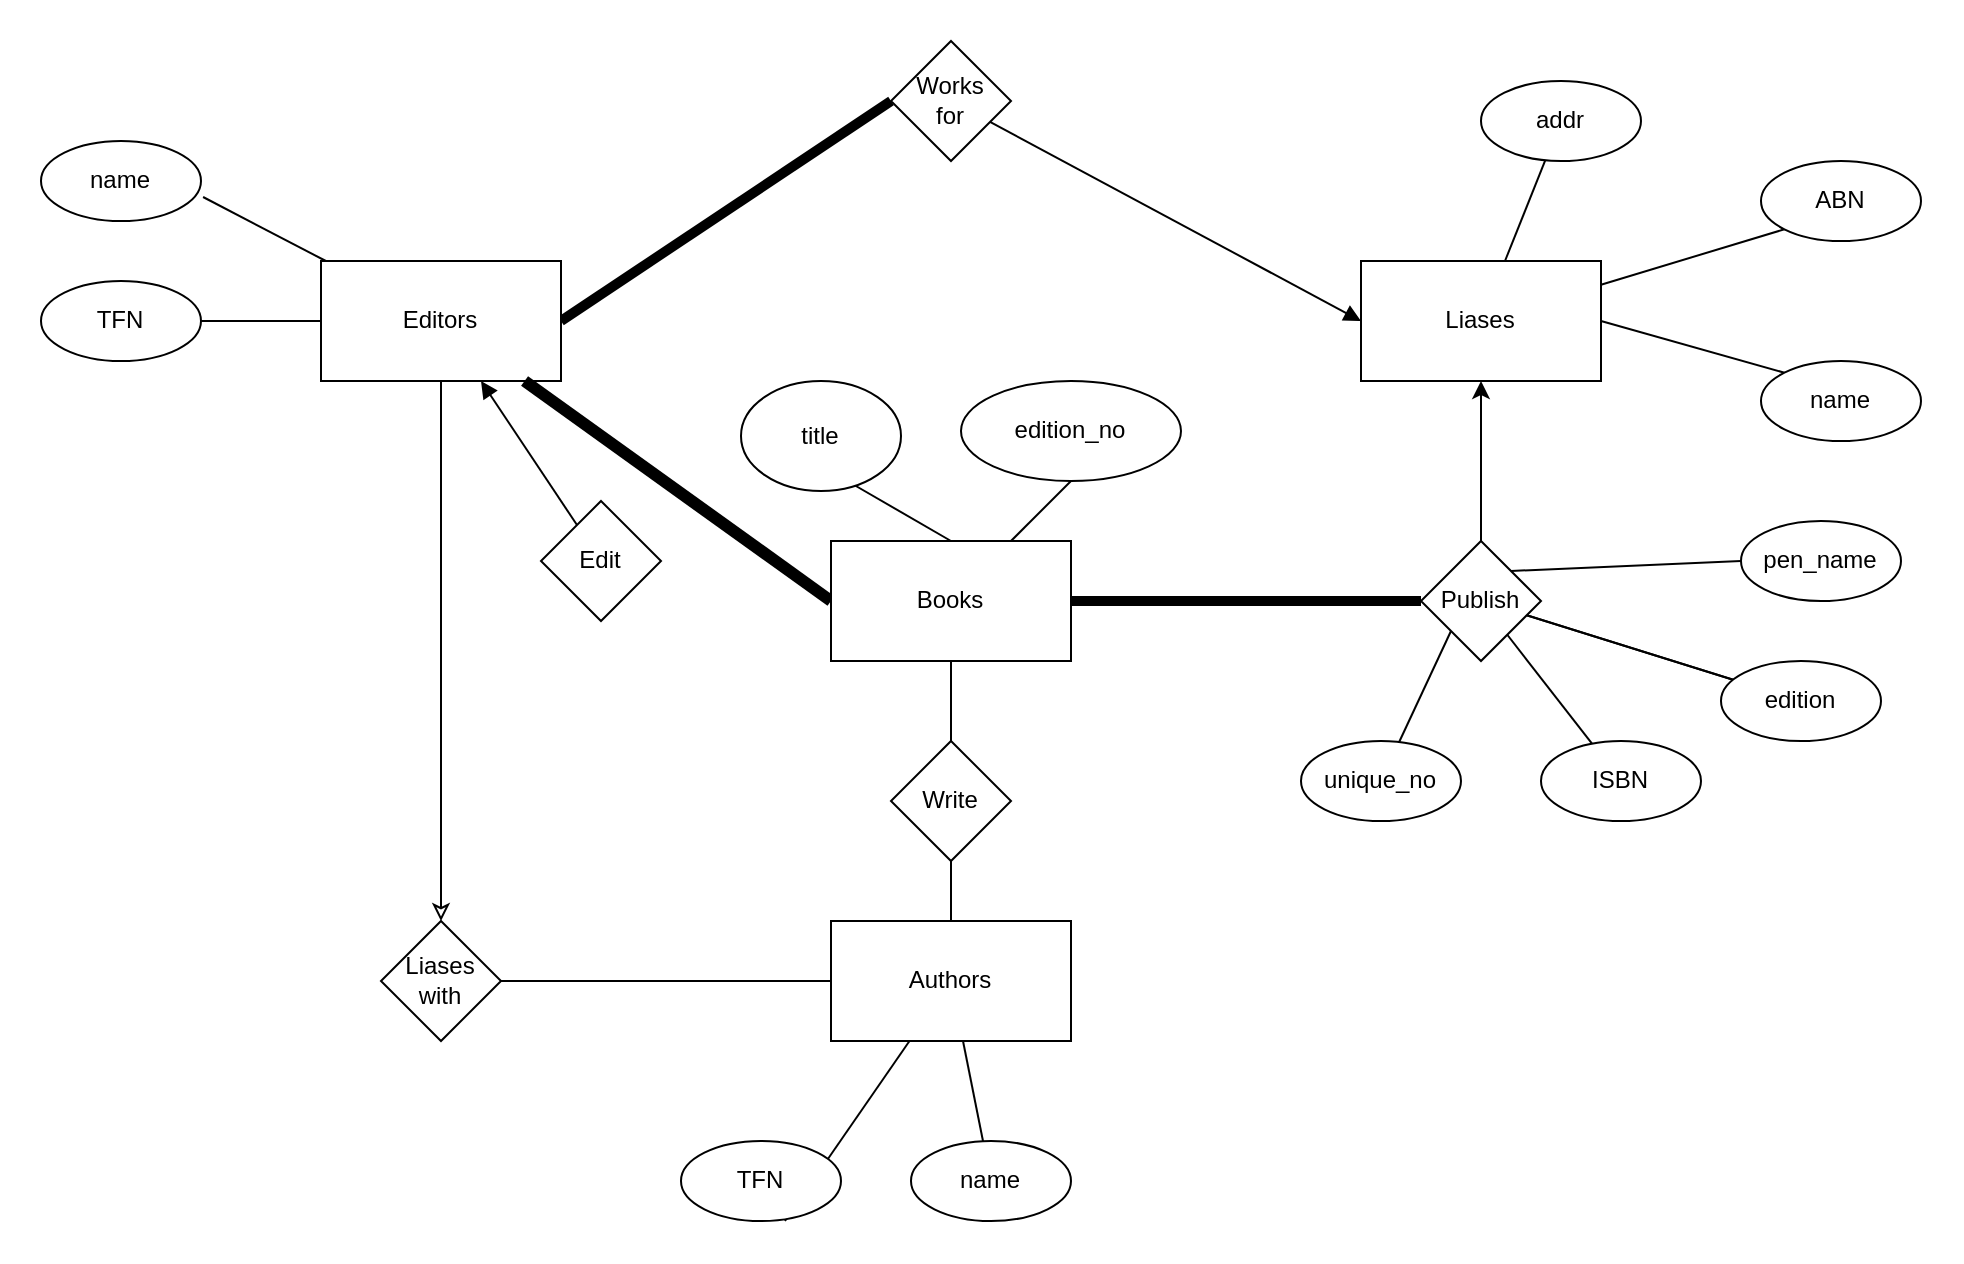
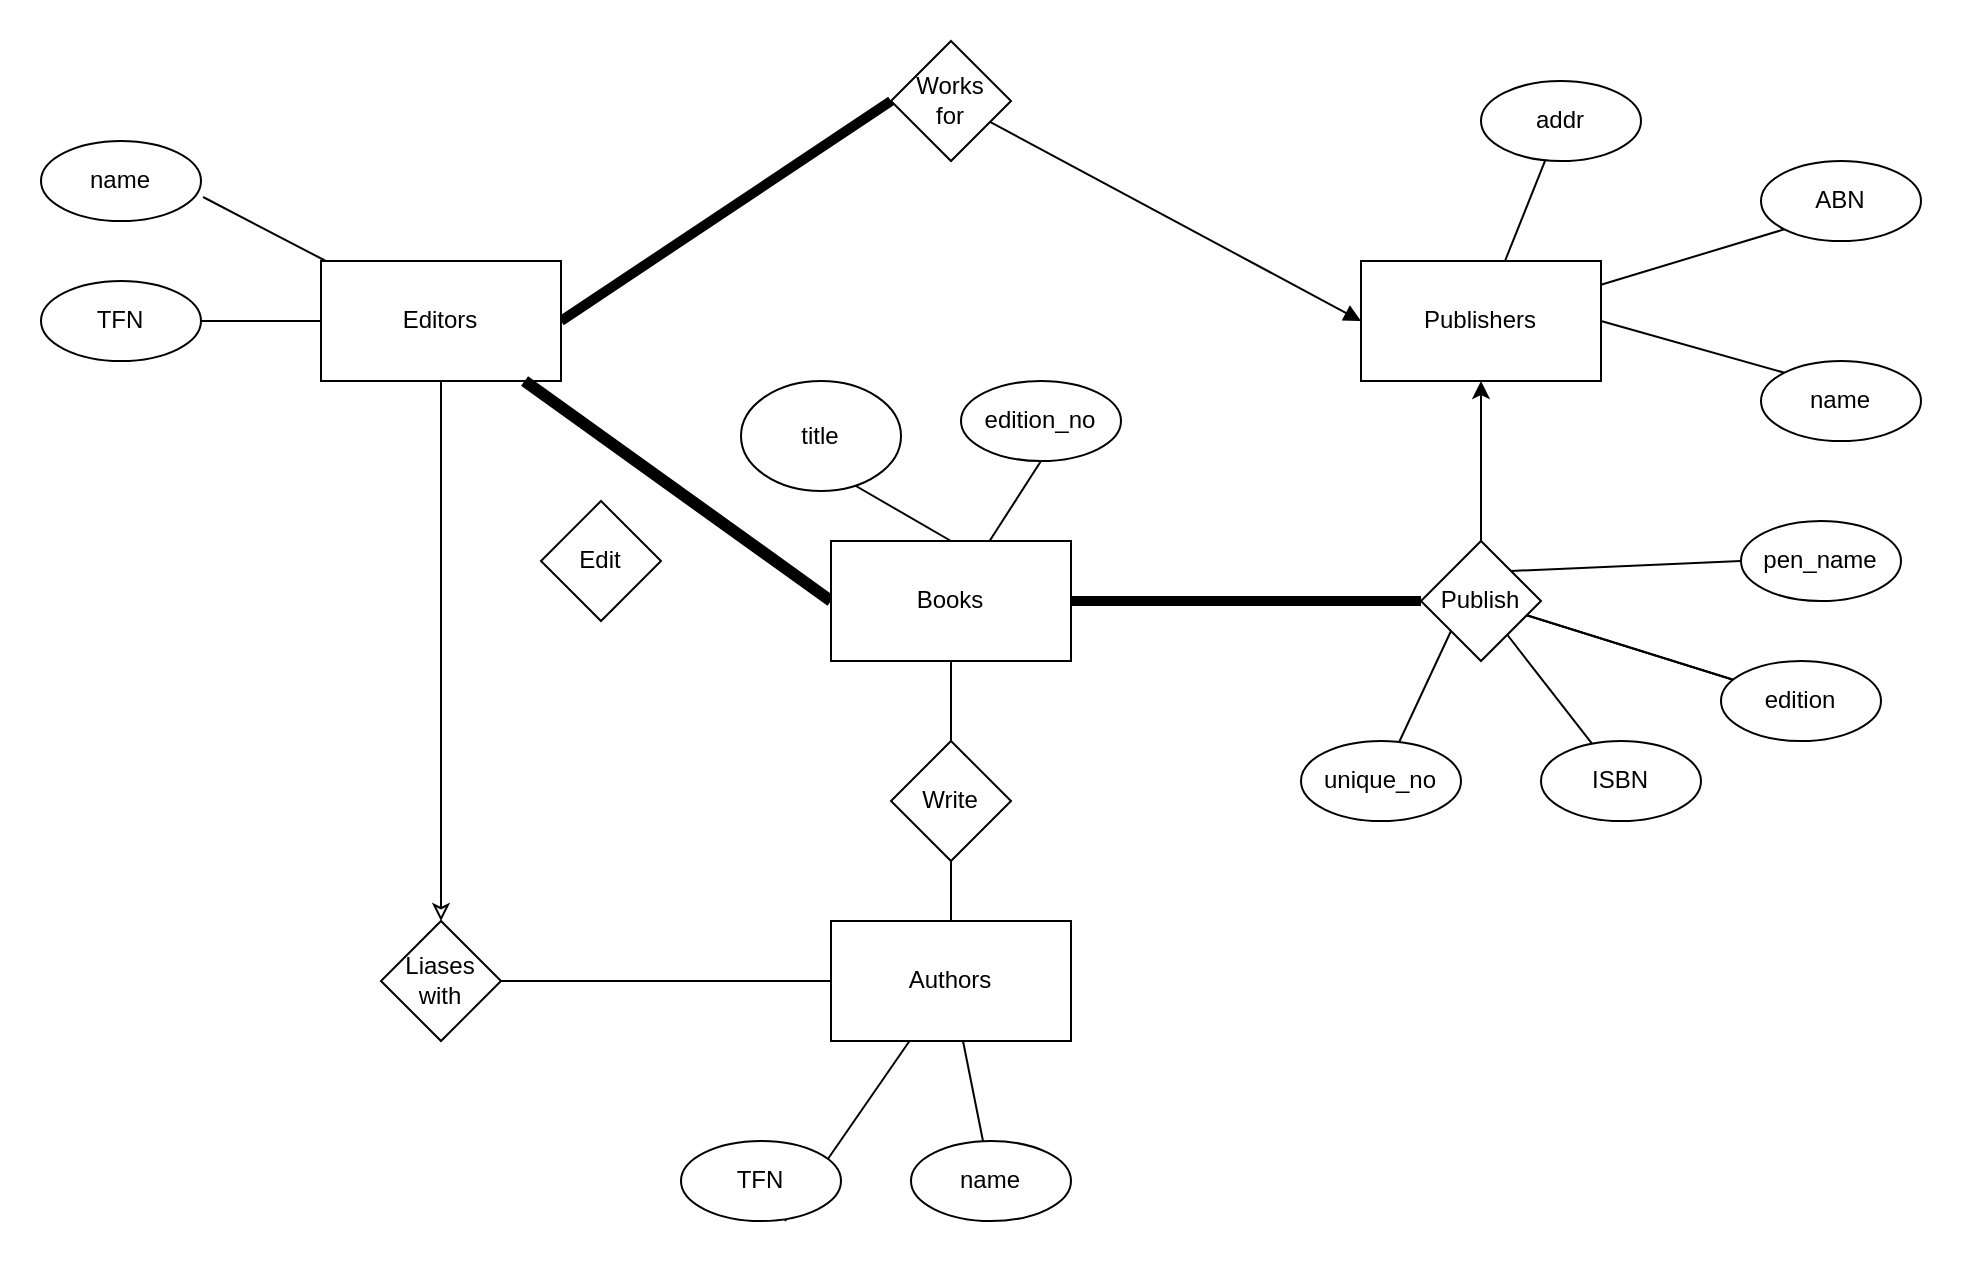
- <mxCell id="13" value="Liases" style="rounded=0;whiteSpace=wrap;html=1;" vertex="1" parent="1"><mxGeometry x="680" y="130" width="120" height="60" as="geometry" /></mxCell>
+ <mxCell id="13" value="Publishers" style="rounded=0;whiteSpace=wrap;html=1;" vertex="1" parent="1"><mxGeometry x="680" y="130" width="120" height="60" as="geometry" /></mxCell>
- <mxCell id="41" value="edition_no" style="ellipse;whiteSpace=wrap;html=1;" vertex="1" parent="1"><mxGeometry x="480" y="190" width="110" height="50" as="geometry" /></mxCell>
+ <mxCell id="41" value="edition_no" style="ellipse;whiteSpace=wrap;html=1;" vertex="1" parent="1"><mxGeometry x="480" y="190" width="80" height="40" as="geometry" /></mxCell>
- <mxCell id="29" value="" style="edgeStyle=none;rounded=0;orthogonalLoop=1;jettySize=auto;html=1;endArrow=block;endFill=1;" edge="1" parent="1" source="30" target="6"><mxGeometry relative="1" as="geometry" /></mxCell>
